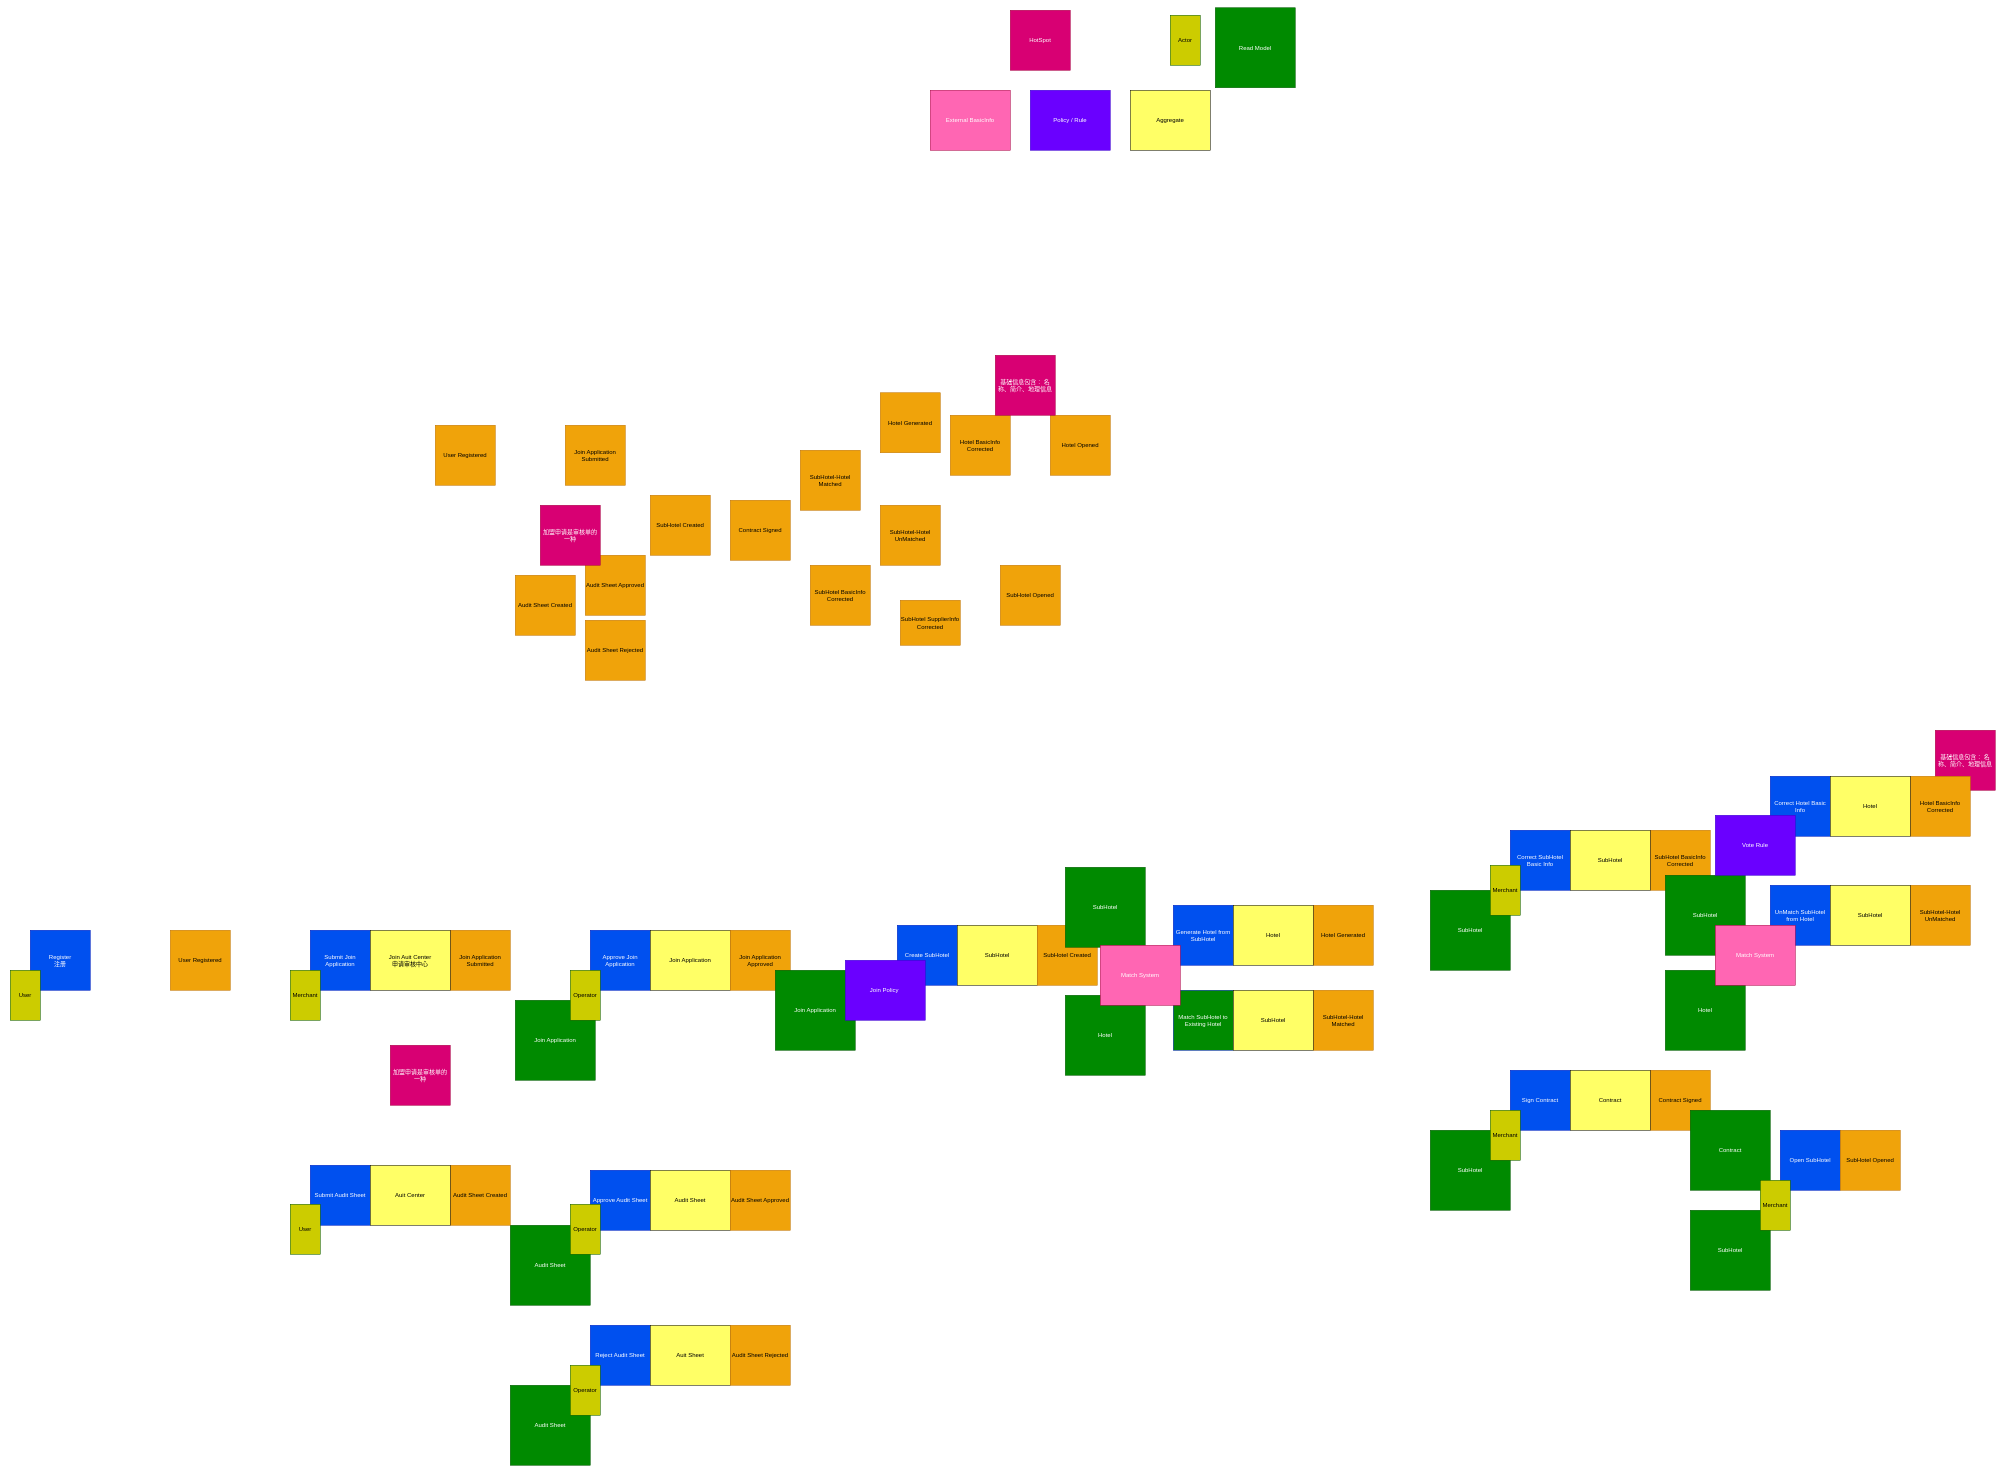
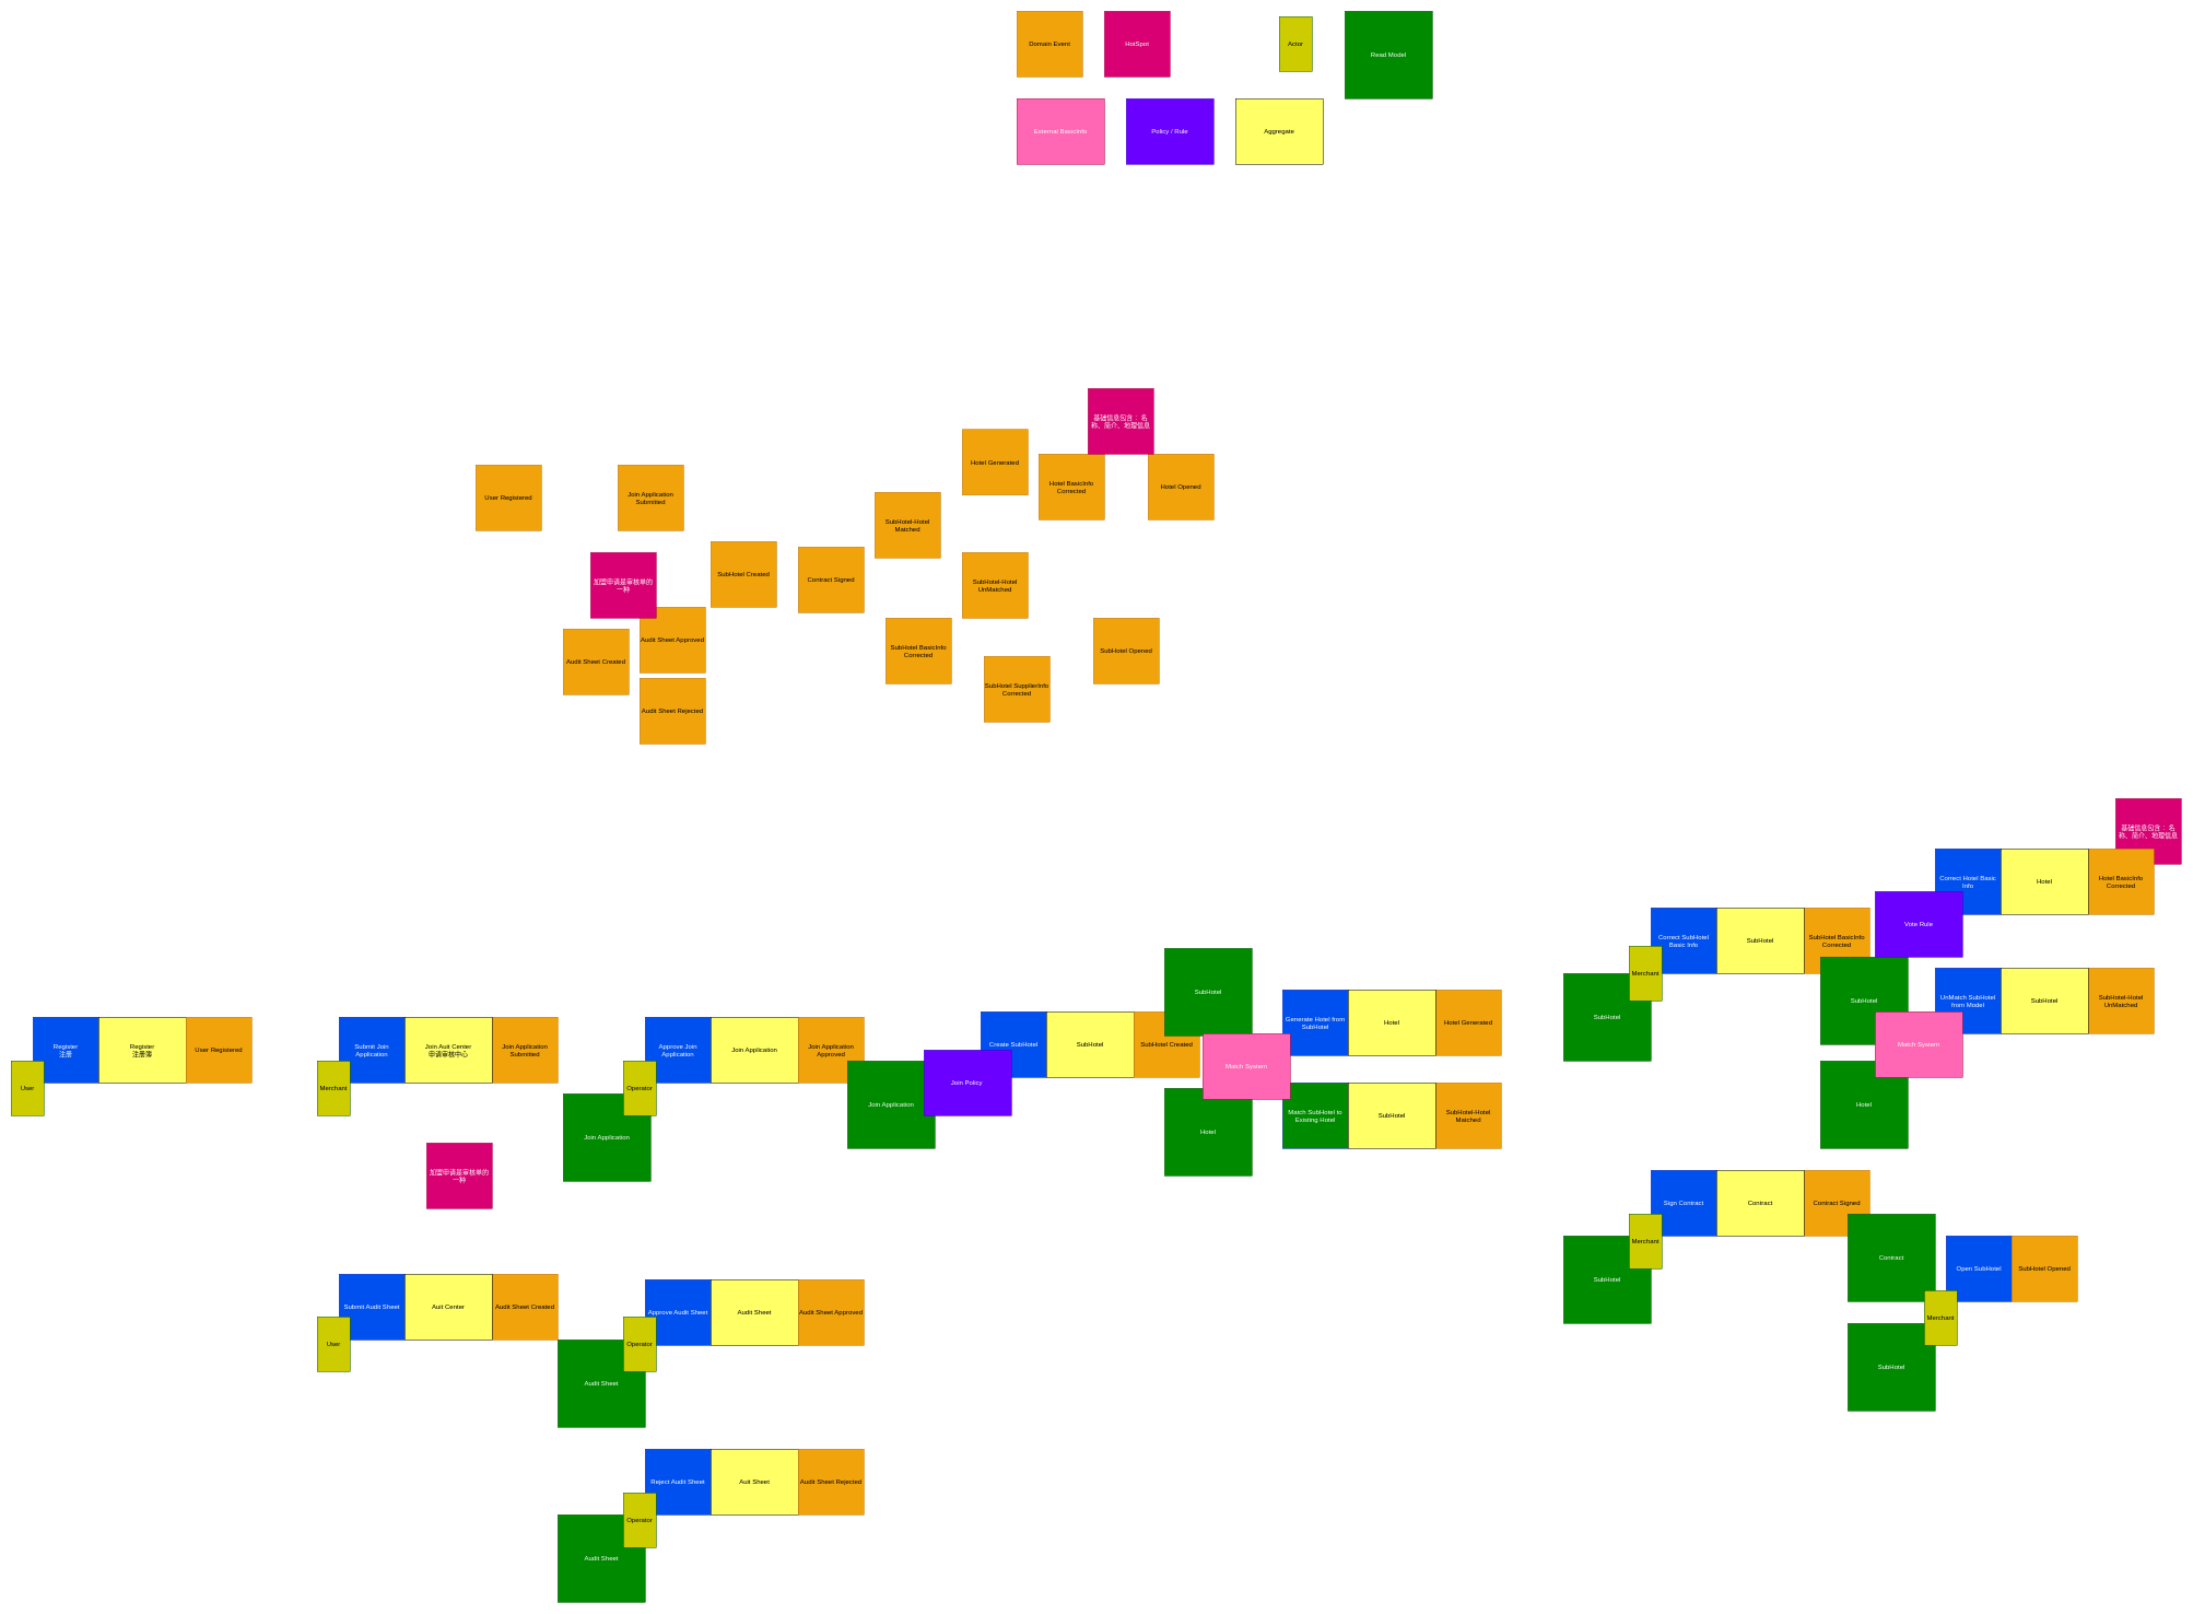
+ <mxCell id="20" value="Domain Event" style="rounded=0;whiteSpace=wrap;html=1;fillColor=#f0a30a;fontColor=#000000;strokeColor=#BD7000;" parent="1" vertex="1"><mxGeometry x="1860" y="20" width="120" height="120" as="geometry" /></mxCell>
- <mxCell id="25" value="Read Model" style="whiteSpace=wrap;html=1;aspect=fixed;fontColor=#ffffff;fillColor=#008a00;strokeColor=#005700;" parent="1" vertex="1"><mxGeometry x="2430" y="15" width="160" height="160" as="geometry" /></mxCell>
+ <mxCell id="25" value="Read Model" style="whiteSpace=wrap;html=1;aspect=fixed;fontColor=#ffffff;fillColor=#008a00;strokeColor=#005700;" parent="1" vertex="1"><mxGeometry x="2460" y="20" width="160" height="160" as="geometry" /></mxCell>
- <mxCell id="39" value="SubHotel SupplierInfo Corrected" style="rounded=0;whiteSpace=wrap;html=1;fillColor=#f0a30a;fontColor=#000000;strokeColor=#BD7000;" parent="1" vertex="1"><mxGeometry x="1800" y="1200" width="120" height="90" as="geometry" /></mxCell>
+ <mxCell id="39" value="SubHotel SupplierInfo Corrected" style="rounded=0;whiteSpace=wrap;html=1;fillColor=#f0a30a;fontColor=#000000;strokeColor=#BD7000;" parent="1" vertex="1"><mxGeometry x="1800" y="1200" width="120" height="120" as="geometry" /></mxCell>
- <mxCell id="6" value="UnMatch SubHotel from Hotel" style="rounded=0;whiteSpace=wrap;html=1;fillColor=#0050ef;fontColor=#ffffff;strokeColor=#001DBC;" vertex="1" parent="1"><mxGeometry x="3540" y="1770" width="120" height="120" as="geometry" /></mxCell>
+ <mxCell id="6" value="UnMatch SubHotel from Model" style="rounded=0;whiteSpace=wrap;html=1;fillColor=#0050ef;fontColor=#ffffff;strokeColor=#001DBC;" vertex="1" parent="1"><mxGeometry x="3540" y="1770" width="120" height="120" as="geometry" /></mxCell>
+ <mxCell id="57" value="Register&lt;br&gt;注册簿" style="rounded=0;whiteSpace=wrap;html=1;fontColor=#000000;fillColor=#FFFF66;" vertex="1" parent="1"><mxGeometry x="180" y="1860" width="160" height="120" as="geometry" /></mxCell>
